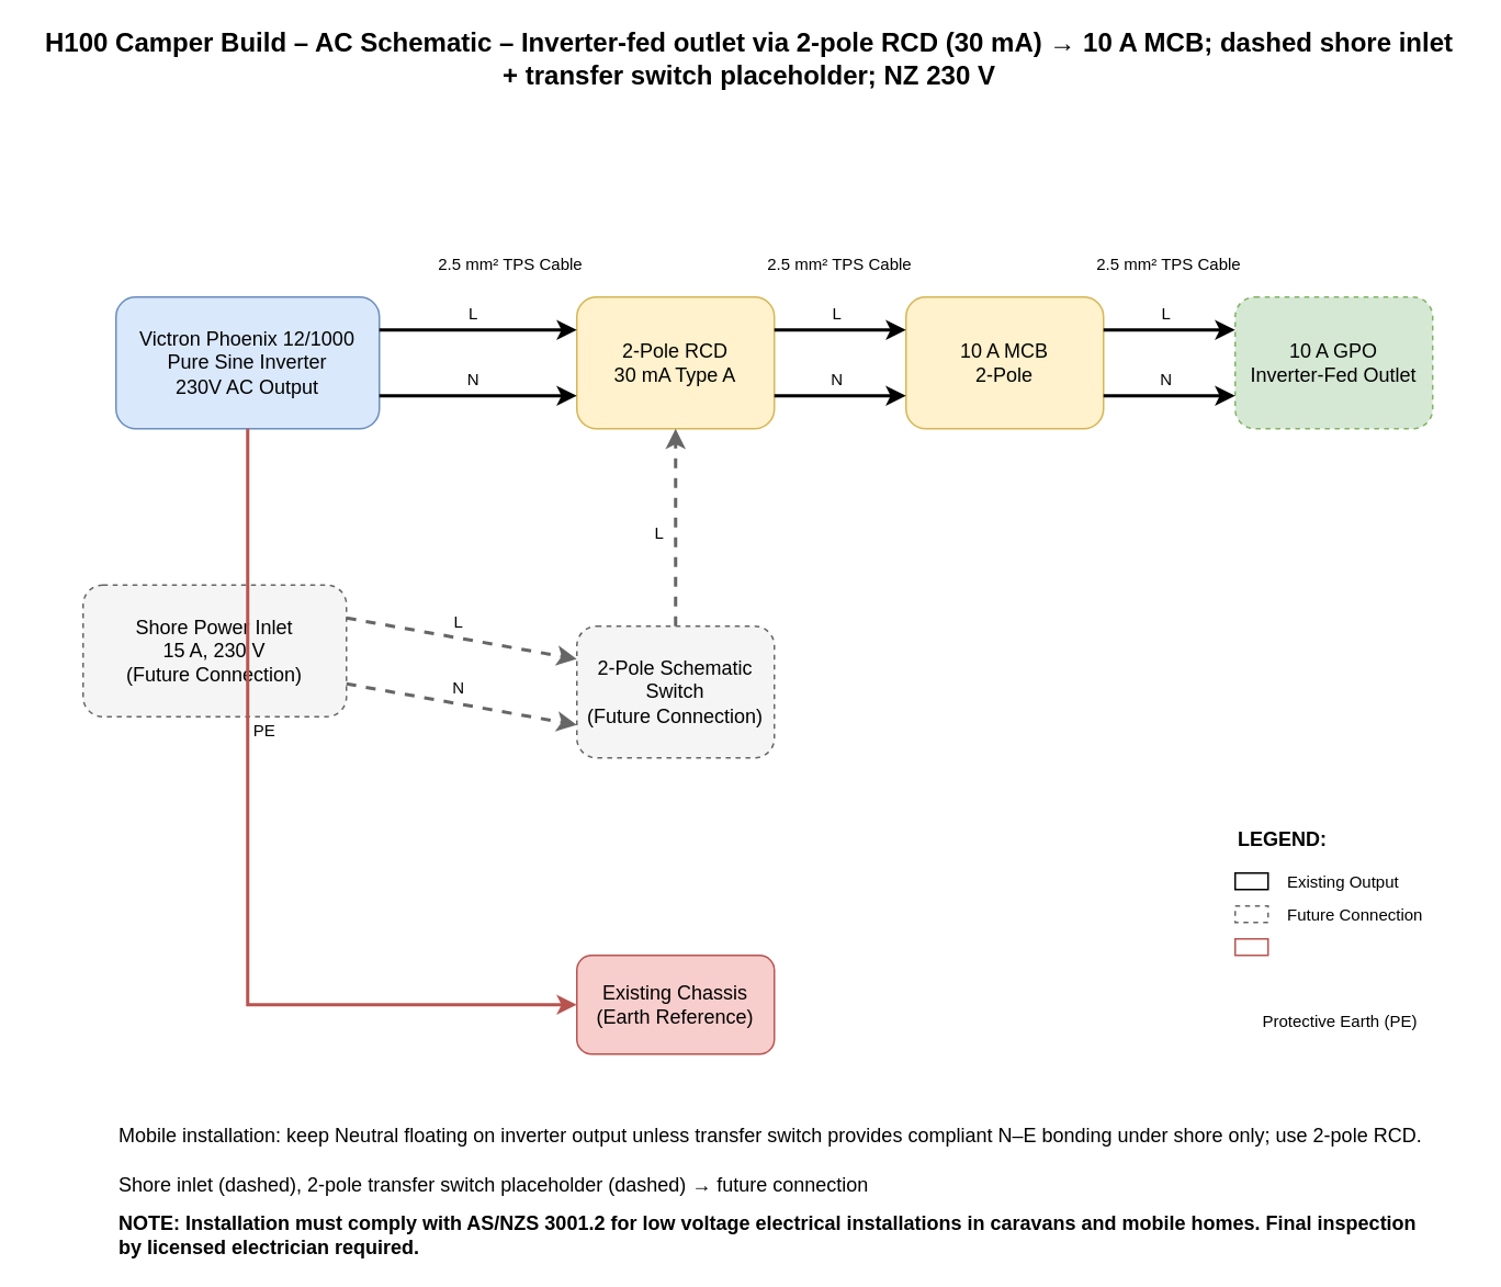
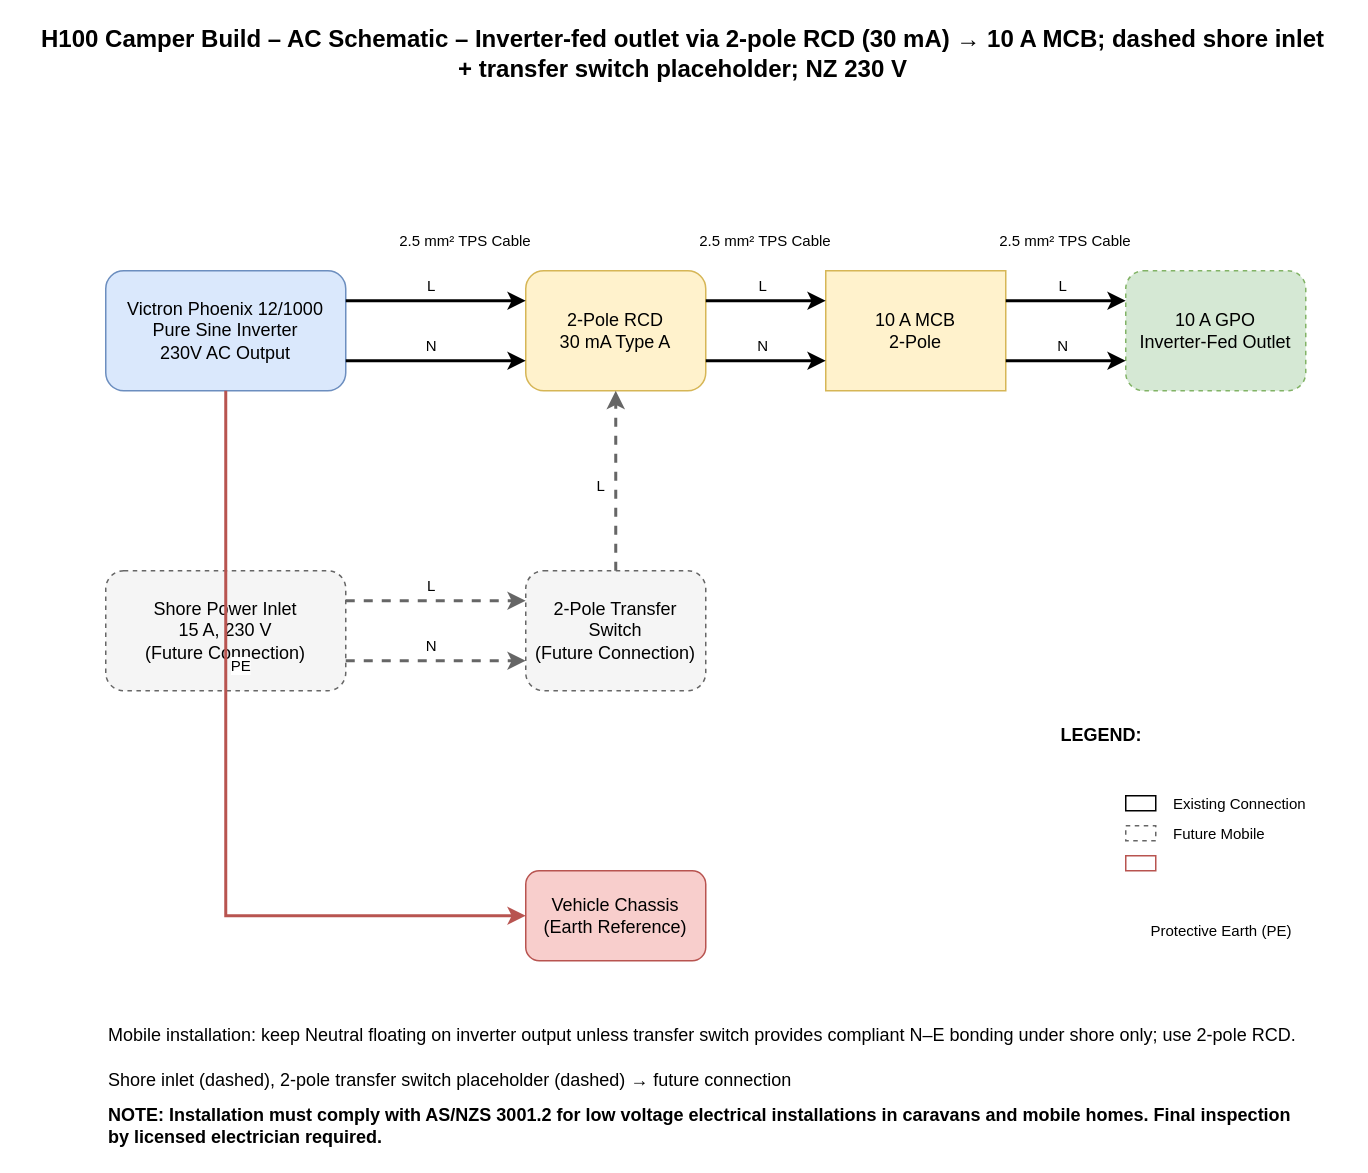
- <mxCell id="5" value="10 A MCB&#10;2-Pole" style="rounded=1;whiteSpace=wrap;html=1;fillColor=#fff2cc;strokeColor=#d6b656;align=center;fontSize=12;" vertex="1" parent="1"><mxGeometry x="550" y="180" width="120" height="80" as="geometry" /></mxCell>
+ <mxCell id="5" value="10 A MCB&#10;2-Pole" style="whiteSpace=wrap;html=1;fillColor=#fff2cc;strokeColor=#d6b656;align=center;fontSize=12;rounded=0;" vertex="1" parent="1"><mxGeometry x="550" y="180" width="120" height="80" as="geometry" /></mxCell>
- <mxCell id="7" value="Shore Power Inlet&#10;15 A, 230 V&#10;(Future Connection)" style="rounded=1;whiteSpace=wrap;html=1;fillColor=#f5f5f5;strokeColor=#666666;align=center;fontSize=12;dashed=1;" vertex="1" parent="1"><mxGeometry x="50" y="355" width="160" height="80" as="geometry" /></mxCell>
+ <mxCell id="7" value="Shore Power Inlet&#10;15 A, 230 V&#10;(Future Connection)" style="rounded=1;whiteSpace=wrap;html=1;fillColor=#f5f5f5;strokeColor=#666666;align=center;fontSize=12;dashed=1;" vertex="1" parent="1"><mxGeometry x="70" y="380" width="160" height="80" as="geometry" /></mxCell>
- <mxCell id="8" value="2-Pole Schematic Switch&#10;(Future Connection)" style="rounded=1;whiteSpace=wrap;html=1;fillColor=#f5f5f5;strokeColor=#666666;align=center;fontSize=12;dashed=1;" vertex="1" parent="1"><mxGeometry x="350" y="380" width="120" height="80" as="geometry" /></mxCell>
+ <mxCell id="8" value="2-Pole Transfer Switch&#10;(Future Connection)" style="rounded=1;whiteSpace=wrap;html=1;fillColor=#f5f5f5;strokeColor=#666666;align=center;fontSize=12;dashed=1;" vertex="1" parent="1"><mxGeometry x="350" y="380" width="120" height="80" as="geometry" /></mxCell>
- <mxCell id="26" value="LEGEND:" style="text;html=1;strokeColor=none;fillColor=none;align=left;verticalAlign=middle;whiteSpace=wrap;rounded=0;fontSize=12;fontStyle=1" vertex="1" parent="1"><mxGeometry x="750" y="500" width="100" height="20" as="geometry" /></mxCell>
+ <mxCell id="26" value="LEGEND:" style="text;html=1;strokeColor=none;fillColor=none;align=left;verticalAlign=middle;whiteSpace=wrap;rounded=0;fontSize=12;fontStyle=1" vertex="1" parent="1"><mxGeometry x="705" y="480" width="100" height="20" as="geometry" /></mxCell>
- <mxCell id="28" value="Existing Output" style="text;html=1;strokeColor=none;fillColor=none;align=left;verticalAlign=middle;whiteSpace=wrap;rounded=0;fontSize=10;" vertex="1" parent="1"><mxGeometry x="780" y="525" width="100" height="20" as="geometry" /></mxCell>
+ <mxCell id="28" value="Existing Connection" style="text;html=1;strokeColor=none;fillColor=none;align=left;verticalAlign=middle;whiteSpace=wrap;rounded=0;fontSize=10;" vertex="1" parent="1"><mxGeometry x="780" y="525" width="100" height="20" as="geometry" /></mxCell>
- <mxCell id="30" value="Future Connection" style="text;html=1;strokeColor=none;fillColor=none;align=left;verticalAlign=middle;whiteSpace=wrap;rounded=0;fontSize=10;" vertex="1" parent="1"><mxGeometry x="780" y="545" width="100" height="20" as="geometry" /></mxCell>
+ <mxCell id="30" value="Future Mobile" style="text;html=1;strokeColor=none;fillColor=none;align=left;verticalAlign=middle;whiteSpace=wrap;rounded=0;fontSize=10;" vertex="1" parent="1"><mxGeometry x="780" y="545" width="100" height="20" as="geometry" /></mxCell>
- <mxCell id="9" value="Existing Chassis&#10;(Earth Reference)" style="rounded=1;whiteSpace=wrap;html=1;fillColor=#f8cecc;strokeColor=#b85450;align=center;fontSize=12;" vertex="1" parent="1"><mxGeometry x="350" y="580" width="120" height="60" as="geometry" /></mxCell>
+ <mxCell id="9" value="Vehicle Chassis&#10;(Earth Reference)" style="rounded=1;whiteSpace=wrap;html=1;fillColor=#f8cecc;strokeColor=#b85450;align=center;fontSize=12;" vertex="1" parent="1"><mxGeometry x="350" y="580" width="120" height="60" as="geometry" /></mxCell>
